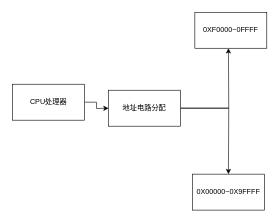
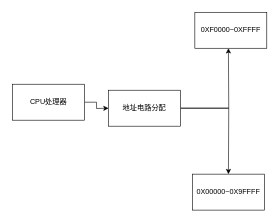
- <mxCell id="7" value="0XF0000~0FFFF" style="rounded=0;whiteSpace=wrap;html=1;" vertex="1" parent="1"><mxGeometry x="324" y="20" width="120" height="60" as="geometry" /></mxCell>
+ <mxCell id="7" value="0XF0000~0XFFFF" style="rounded=0;whiteSpace=wrap;html=1;" vertex="1" parent="1"><mxGeometry x="324" y="20" width="120" height="60" as="geometry" /></mxCell>
